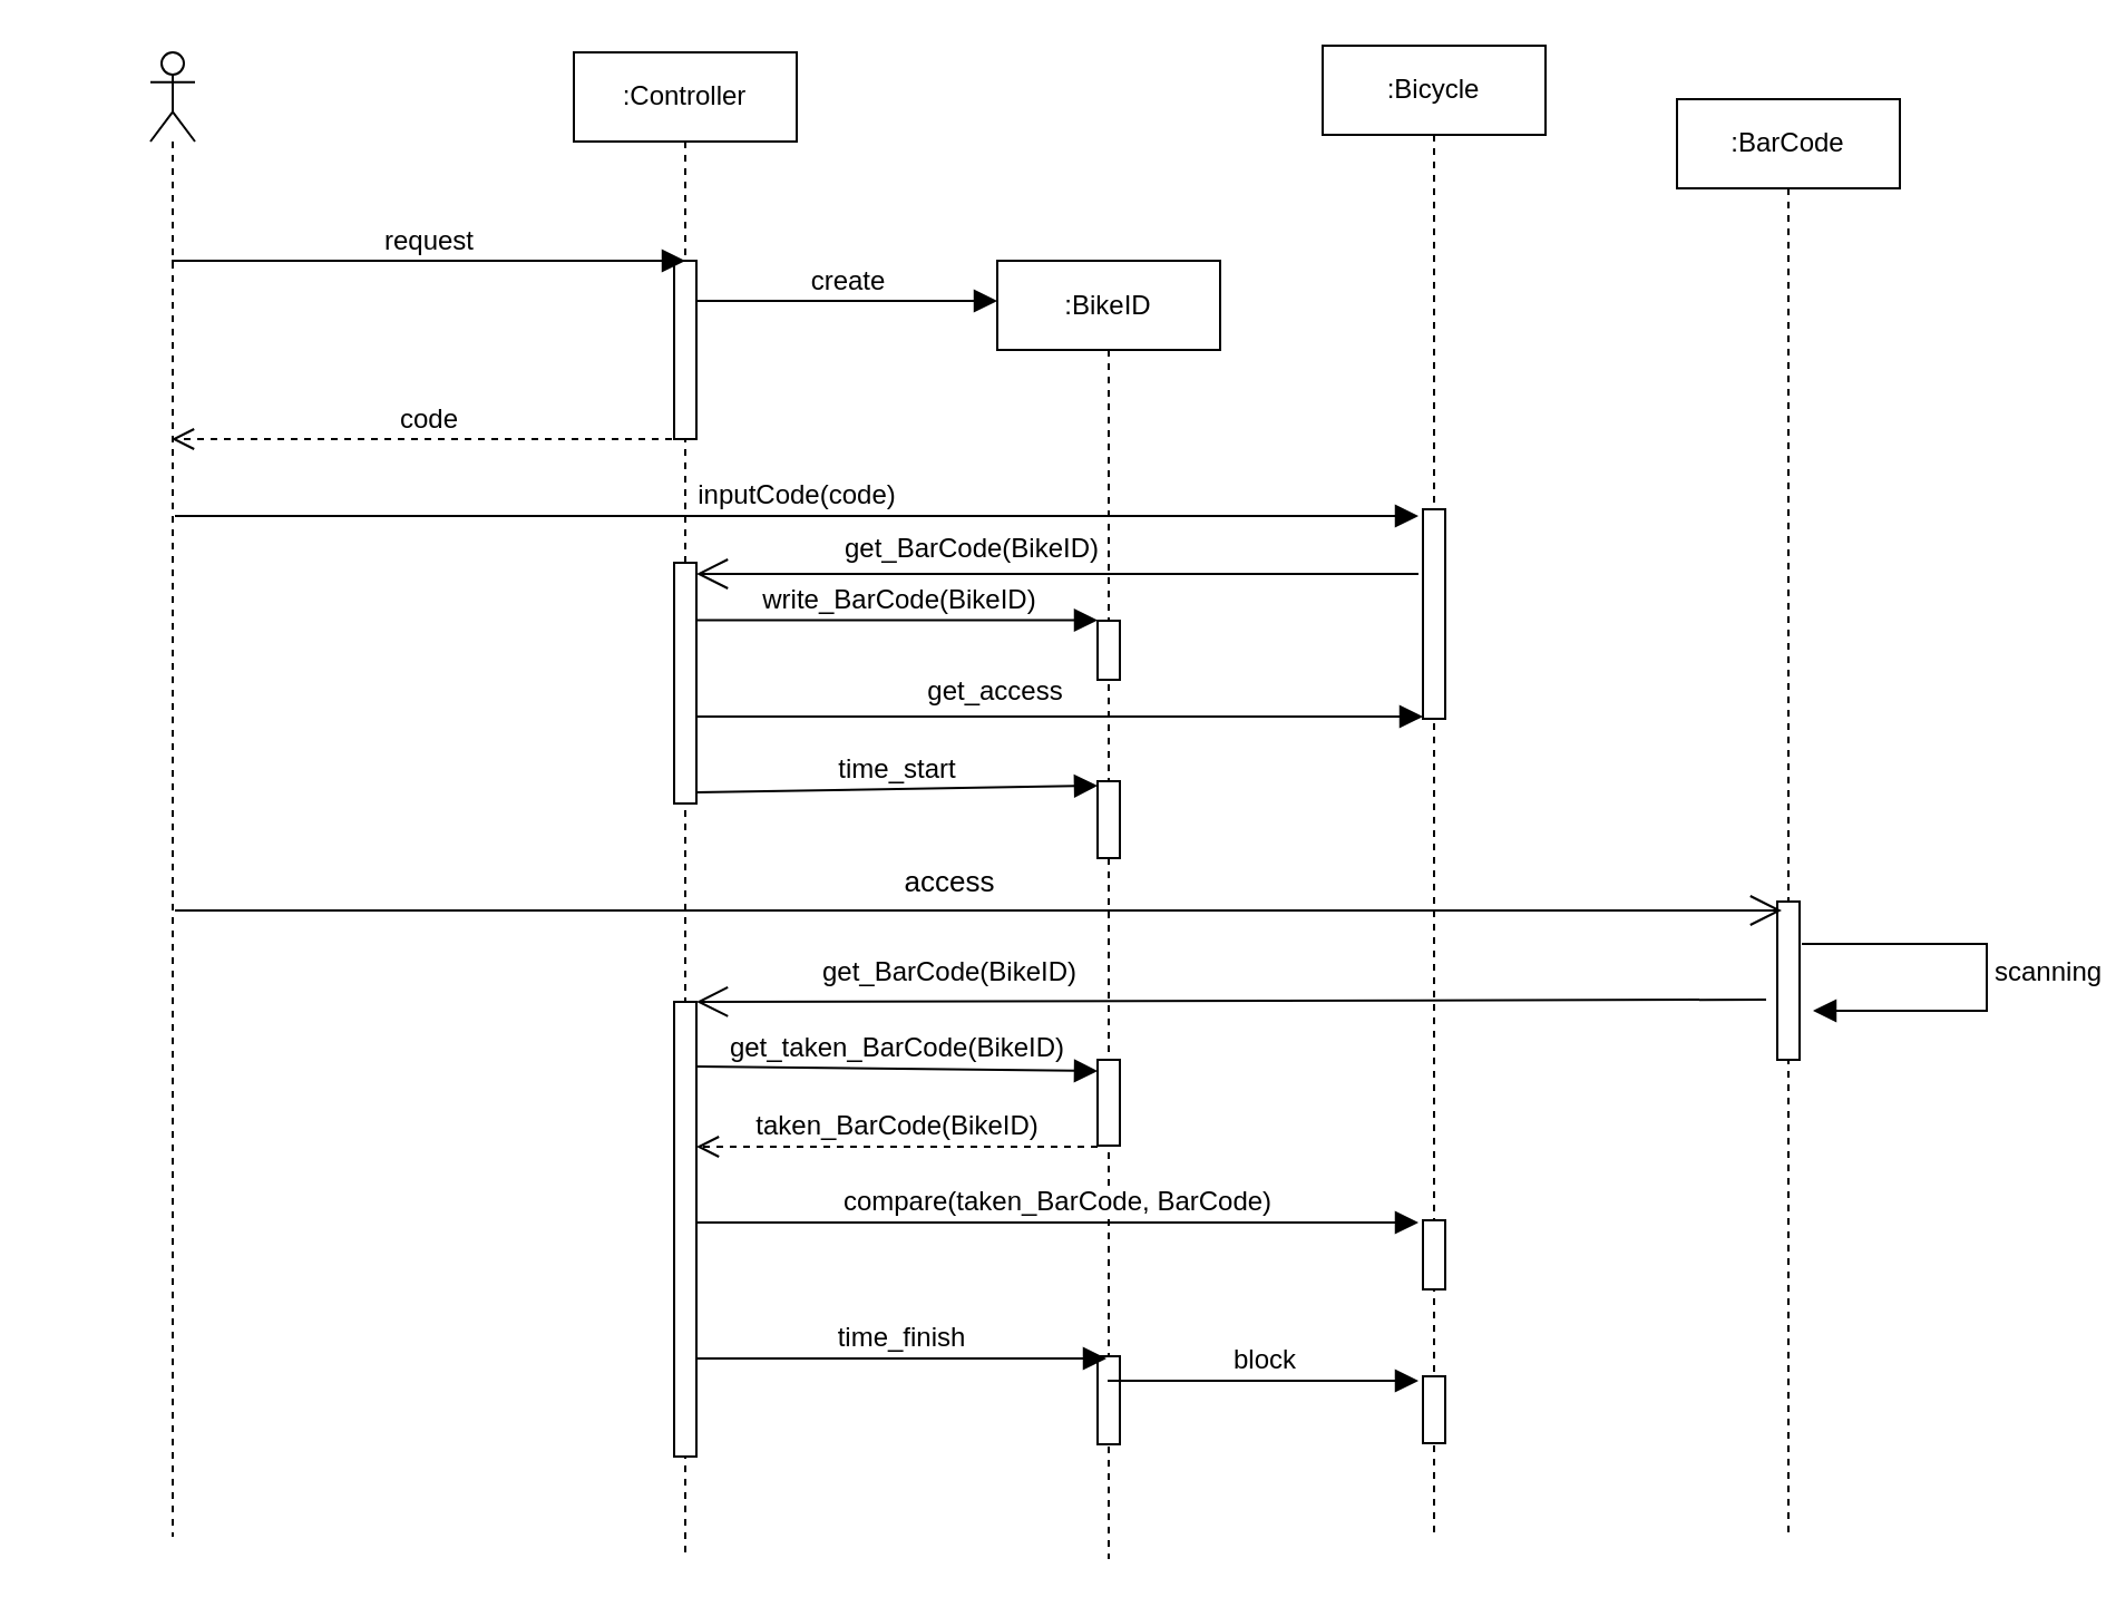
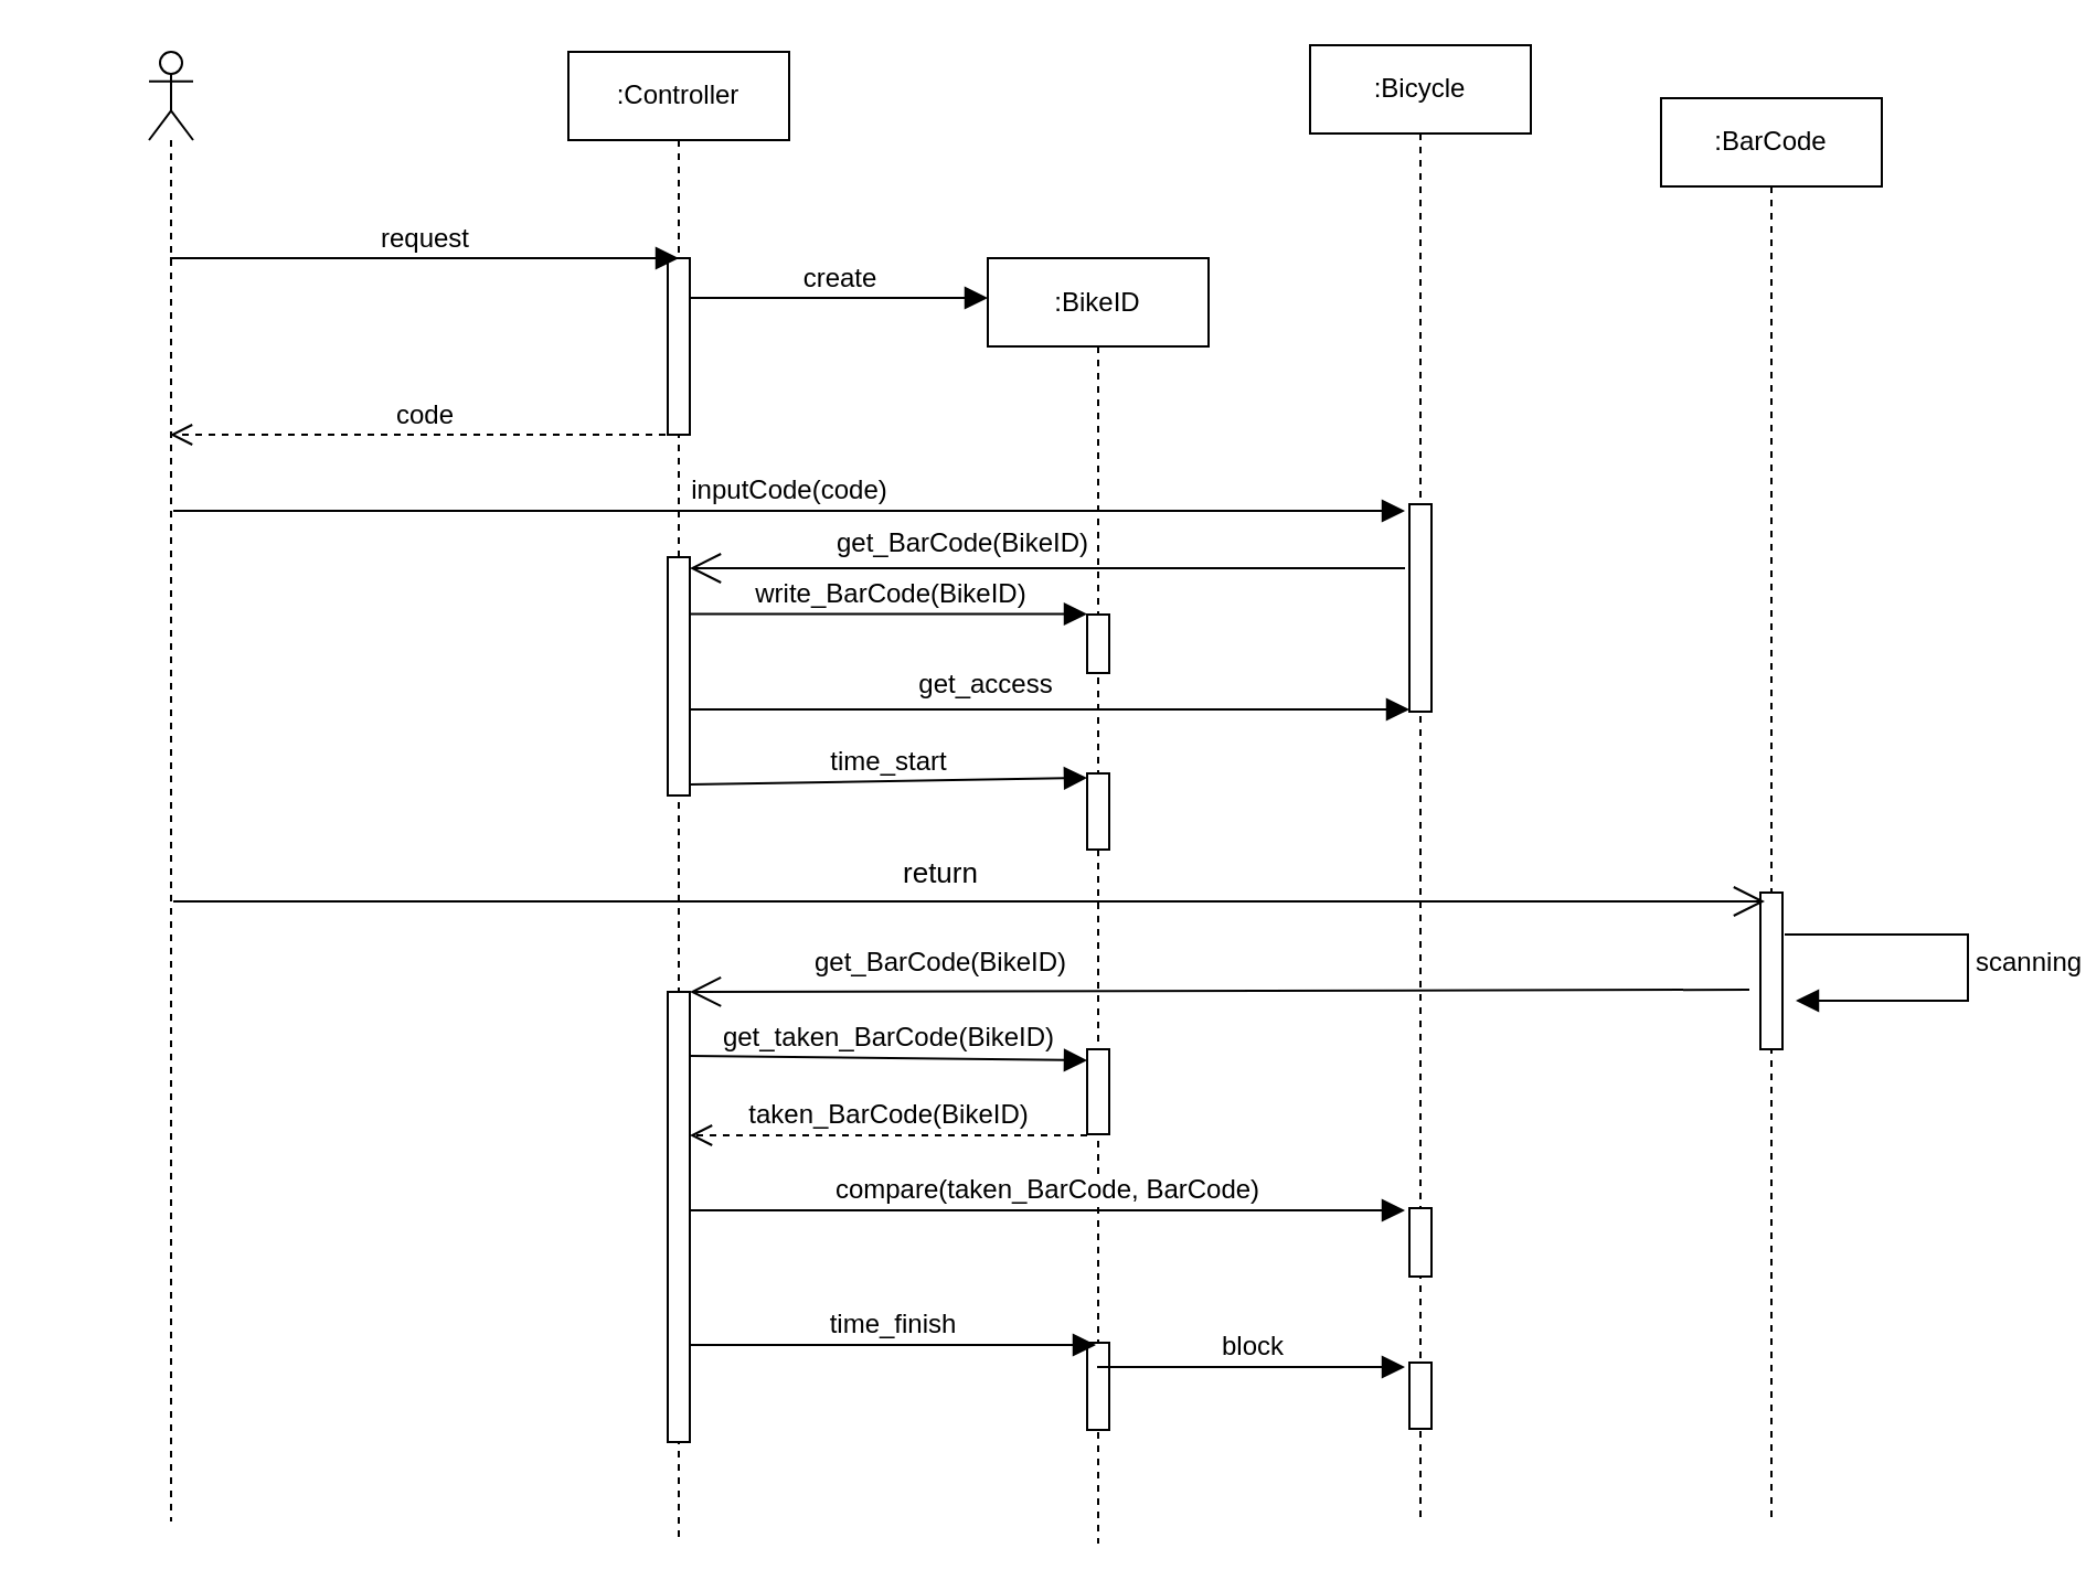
- <mxCell id="38" value="&lt;font style=&quot;font-size: 13px;&quot;&gt;access&lt;/font&gt;" style="text;strokeColor=none;fillColor=none;html=1;align=center;verticalAlign=middle;whiteSpace=wrap;rounded=0;fontSize=16;" vertex="1" parent="1"><mxGeometry x="396" y="379" width="60" height="30" as="geometry" /></mxCell>
+ <mxCell id="38" value="&lt;font style=&quot;font-size: 13px;&quot;&gt;return&lt;/font&gt;" style="text;strokeColor=none;fillColor=none;html=1;align=center;verticalAlign=middle;whiteSpace=wrap;rounded=0;fontSize=16;" vertex="1" parent="1"><mxGeometry x="396" y="379" width="60" height="30" as="geometry" /></mxCell>
